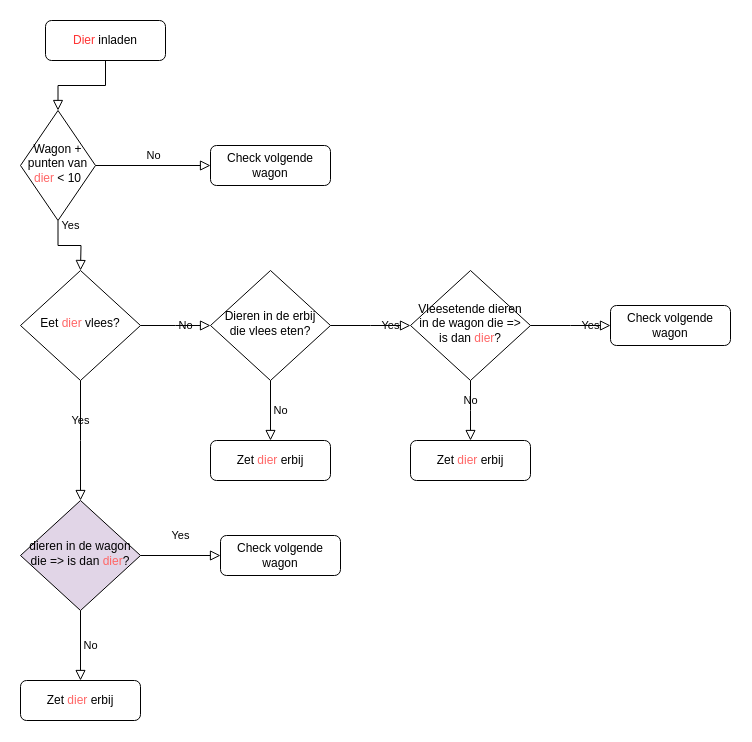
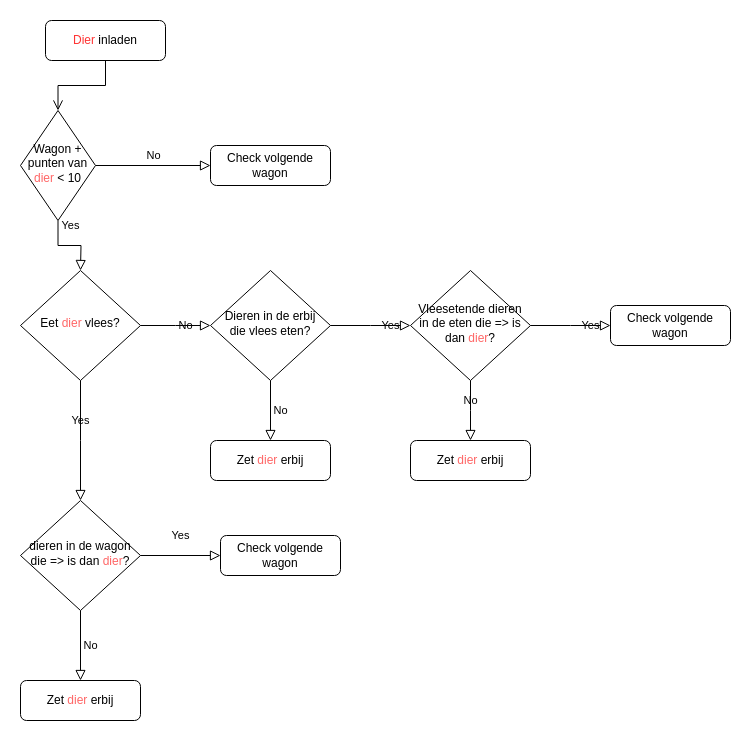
- <mxCell id="2" value="" style="rounded=0;html=1;jettySize=auto;orthogonalLoop=1;fontSize=11;endArrow=block;endFill=0;endSize=8;strokeWidth=1;shadow=0;labelBackgroundColor=none;edgeStyle=orthogonalEdgeStyle;" parent="1" source="3" target="6" edge="1"><mxGeometry relative="1" as="geometry" /></mxCell>
+ <mxCell id="2" value="" style="rounded=0;html=1;jettySize=auto;orthogonalLoop=1;fontSize=11;endArrow=open;endFill=0;endSize=8;strokeWidth=1;shadow=0;labelBackgroundColor=none;edgeStyle=orthogonalEdgeStyle;" parent="1" source="3" target="6" edge="1"><mxGeometry relative="1" as="geometry" /></mxCell>
- <mxCell id="8" value="Vleesetende dieren in de wagon die =&amp;gt; is dan &lt;font color=&quot;#ff6666&quot;&gt;dier&lt;/font&gt;?" style="rhombus;whiteSpace=wrap;html=1;shadow=0;fontFamily=Helvetica;fontSize=12;align=center;strokeWidth=1;spacing=6;spacingTop=-4;" parent="1" vertex="1"><mxGeometry x="410" y="270" width="120" height="110" as="geometry" /></mxCell>
+ <mxCell id="8" value="Vleesetende dieren in de eten die =&amp;gt; is dan &lt;font color=&quot;#ff6666&quot;&gt;dier&lt;/font&gt;?" style="rhombus;whiteSpace=wrap;html=1;shadow=0;fontFamily=Helvetica;fontSize=12;align=center;strokeWidth=1;spacing=6;spacingTop=-4;" parent="1" vertex="1"><mxGeometry x="410" y="270" width="120" height="110" as="geometry" /></mxCell>
- <mxCell id="18" value="dieren in de wagon die =&amp;gt; is dan &lt;font color=&quot;#ff6666&quot;&gt;dier&lt;/font&gt;?" style="rhombus;whiteSpace=wrap;html=1;shadow=0;fontFamily=Helvetica;fontSize=12;align=center;strokeWidth=1;spacing=6;spacingTop=-4;fillColor=#e1d5e7;" parent="1" vertex="1"><mxGeometry x="20" y="500" width="120" height="110" as="geometry" /></mxCell>
+ <mxCell id="18" value="dieren in de wagon die =&amp;gt; is dan &lt;font color=&quot;#ff6666&quot;&gt;dier&lt;/font&gt;?" style="rhombus;whiteSpace=wrap;html=1;shadow=0;fontFamily=Helvetica;fontSize=12;align=center;strokeWidth=1;spacing=6;spacingTop=-4;" parent="1" vertex="1"><mxGeometry x="20" y="500" width="120" height="110" as="geometry" /></mxCell>
